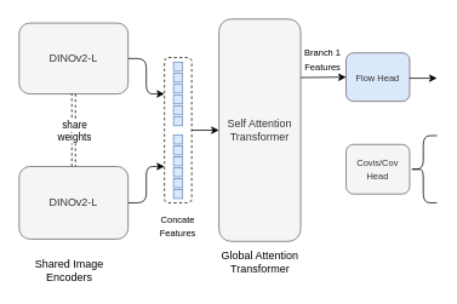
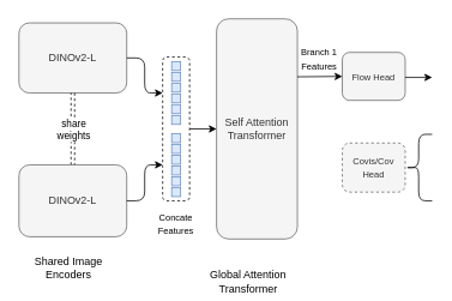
- <mxCell id="21" value="&lt;font size=&quot;1&quot;&gt;Flow Head&lt;/font&gt;" style="rounded=1;whiteSpace=wrap;html=1;fillColor=#dae8fc;strokeColor=#666666;fontColor=#333333;" vertex="1" parent="1"><mxGeometry x="380" y="57.82" width="70" height="53.37" as="geometry" /></mxCell>
+ <mxCell id="21" value="&lt;font size=&quot;1&quot;&gt;Flow Head&lt;/font&gt;" style="rounded=1;whiteSpace=wrap;html=1;fillColor=#f5f5f5;strokeColor=#666666;fontColor=#333333;" vertex="1" parent="1"><mxGeometry x="380" y="57.82" width="70" height="53.37" as="geometry" /></mxCell>
- <mxCell id="22" value="&lt;div&gt;&lt;font size=&quot;1&quot;&gt;Covis/Cov&lt;/font&gt;&lt;/div&gt;&lt;div&gt;&lt;font size=&quot;1&quot;&gt;Head&lt;/font&gt;&lt;/div&gt;" style="rounded=1;whiteSpace=wrap;html=1;fillColor=#f5f5f5;strokeColor=#666666;fontColor=#333333;" vertex="1" parent="1"><mxGeometry x="380" y="158.69" width="70" height="54.62" as="geometry" /></mxCell>
+ <mxCell id="22" value="&lt;div&gt;&lt;font size=&quot;1&quot;&gt;Covis/Cov&lt;/font&gt;&lt;/div&gt;&lt;div&gt;&lt;font size=&quot;1&quot;&gt;Head&lt;/font&gt;&lt;/div&gt;" style="rounded=1;whiteSpace=wrap;html=1;fillColor=#f5f5f5;strokeColor=#666666;fontColor=#333333;dashed=1;" vertex="1" parent="1"><mxGeometry x="380" y="158.69" width="70" height="54.62" as="geometry" /></mxCell>
- <mxCell id="19" value="Global Attention Transformer" style="text;html=1;align=center;verticalAlign=middle;whiteSpace=wrap;rounded=0;" vertex="1" parent="1"><mxGeometry x="232.5" y="273" width="105" height="30" as="geometry" /></mxCell>
+ <mxCell id="19" value="Global Attention Transformer" style="text;html=1;align=center;verticalAlign=middle;whiteSpace=wrap;rounded=0;" vertex="1" parent="1"><mxGeometry x="222.5" y="298" width="105" height="30" as="geometry" /></mxCell>
